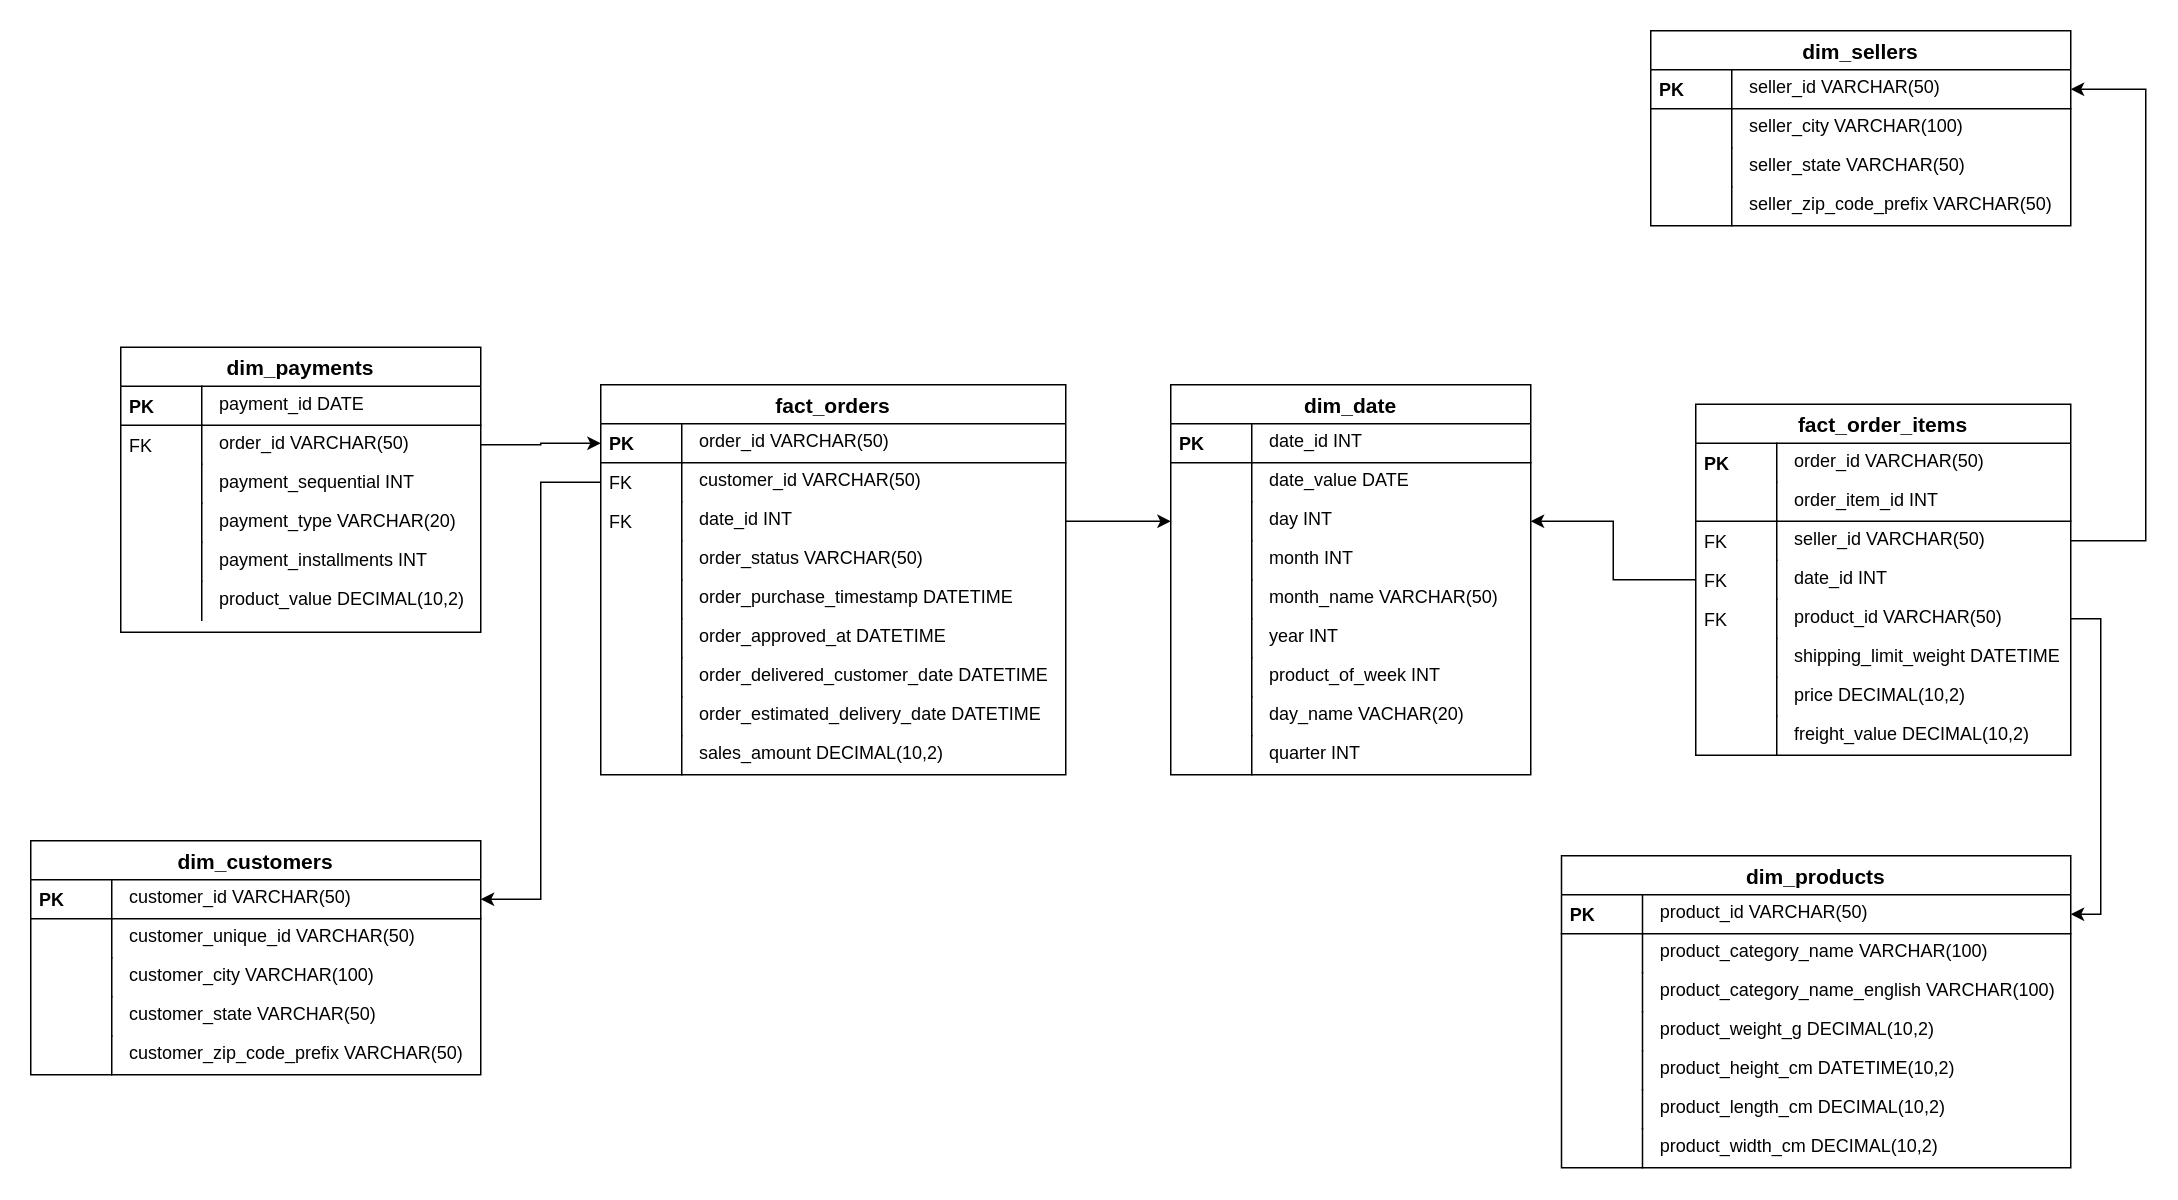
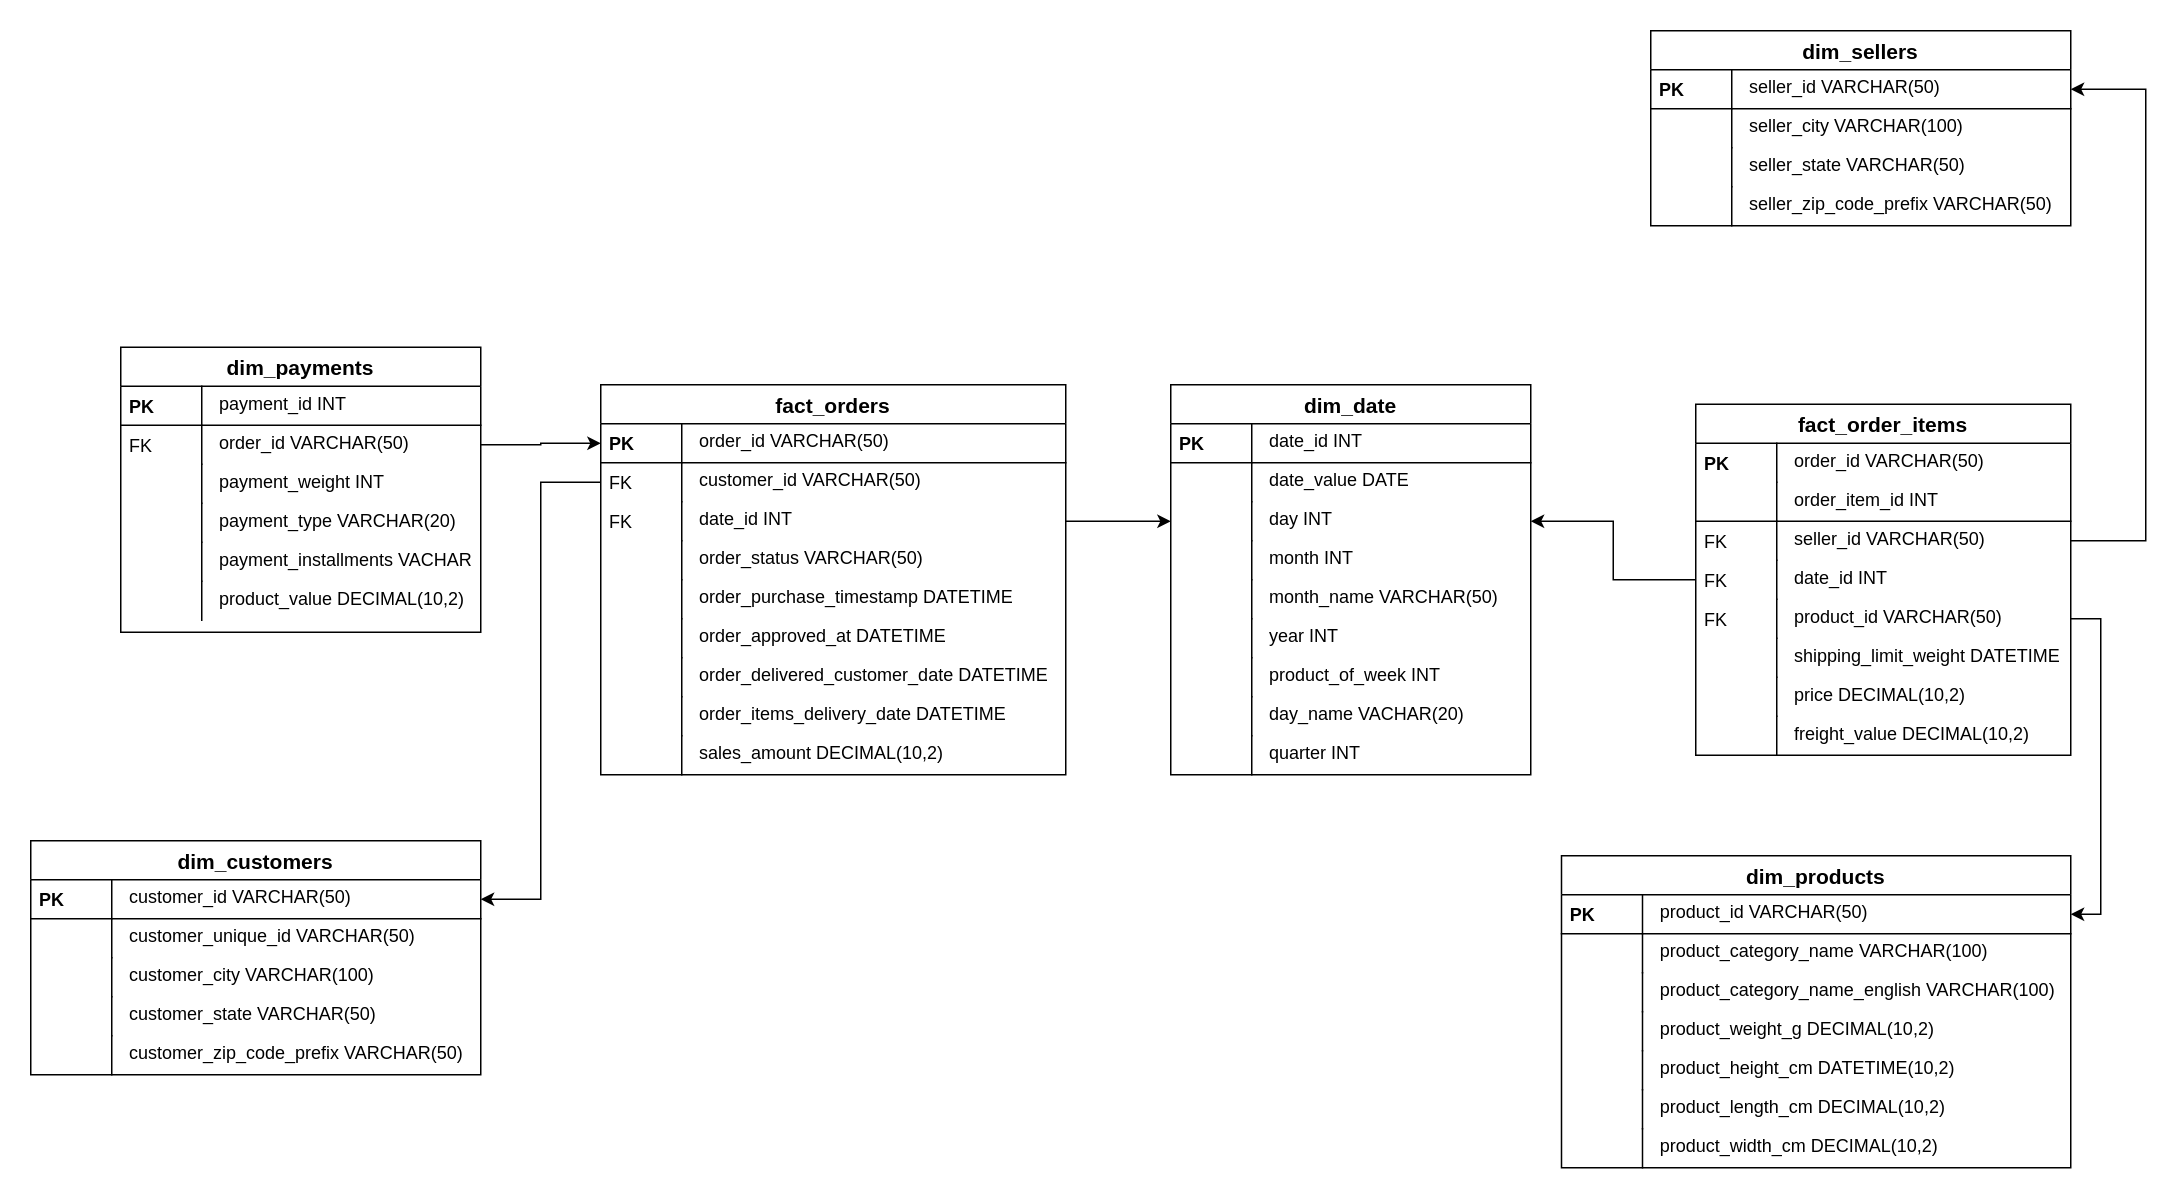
- <mxCell id="38" value="payment_id DATE" style="shape=partialRectangle;top=0;left=0;right=0;bottom=1;align=left;verticalAlign=top;spacingTop=-2;fillColor=none;spacingLeft=64;spacingRight=4;overflow=hidden;rotatable=0;points=[[0,0.5],[1,0.5]];portConstraint=eastwest;dropTarget=0;labelBorderColor=none;" vertex="1" parent="37"><mxGeometry y="26" width="240" height="26" as="geometry" /></mxCell>
+ <mxCell id="38" value="payment_id INT" style="shape=partialRectangle;top=0;left=0;right=0;bottom=1;align=left;verticalAlign=top;spacingTop=-2;fillColor=none;spacingLeft=64;spacingRight=4;overflow=hidden;rotatable=0;points=[[0,0.5],[1,0.5]];portConstraint=eastwest;dropTarget=0;labelBorderColor=none;" vertex="1" parent="37"><mxGeometry y="26" width="240" height="26" as="geometry" /></mxCell>
- <mxCell id="42" value="payment_sequential INT" style="shape=partialRectangle;top=0;left=0;right=0;bottom=0;align=left;verticalAlign=top;spacingTop=-2;fillColor=none;spacingLeft=64;spacingRight=4;overflow=hidden;rotatable=0;points=[[0,0.5],[1,0.5]];portConstraint=eastwest;dropTarget=0;" vertex="1" parent="37"><mxGeometry y="78" width="240" height="26" as="geometry" /></mxCell>
+ <mxCell id="42" value="payment_weight INT" style="shape=partialRectangle;top=0;left=0;right=0;bottom=0;align=left;verticalAlign=top;spacingTop=-2;fillColor=none;spacingLeft=64;spacingRight=4;overflow=hidden;rotatable=0;points=[[0,0.5],[1,0.5]];portConstraint=eastwest;dropTarget=0;" vertex="1" parent="37"><mxGeometry y="78" width="240" height="26" as="geometry" /></mxCell>
- <mxCell id="46" value="payment_installments INT" style="shape=partialRectangle;top=0;left=0;right=0;bottom=0;align=left;verticalAlign=top;spacingTop=-2;fillColor=none;spacingLeft=64;spacingRight=4;overflow=hidden;rotatable=0;points=[[0,0.5],[1,0.5]];portConstraint=eastwest;dropTarget=0;" vertex="1" parent="37"><mxGeometry y="130" width="240" height="26" as="geometry" /></mxCell>
+ <mxCell id="46" value="payment_installments VACHAR" style="shape=partialRectangle;top=0;left=0;right=0;bottom=0;align=left;verticalAlign=top;spacingTop=-2;fillColor=none;spacingLeft=64;spacingRight=4;overflow=hidden;rotatable=0;points=[[0,0.5],[1,0.5]];portConstraint=eastwest;dropTarget=0;" vertex="1" parent="37"><mxGeometry y="130" width="240" height="26" as="geometry" /></mxCell>
- <mxCell id="65" value="order_estimated_delivery_date DATETIME" style="shape=partialRectangle;top=0;left=0;right=0;bottom=0;align=left;verticalAlign=top;spacingTop=-2;fillColor=none;spacingLeft=64;spacingRight=4;overflow=hidden;rotatable=0;points=[[0,0.5],[1,0.5]];portConstraint=eastwest;dropTarget=0;" vertex="1" parent="50"><mxGeometry y="208" width="310" height="26" as="geometry" /></mxCell>
+ <mxCell id="65" value="order_items_delivery_date DATETIME" style="shape=partialRectangle;top=0;left=0;right=0;bottom=0;align=left;verticalAlign=top;spacingTop=-2;fillColor=none;spacingLeft=64;spacingRight=4;overflow=hidden;rotatable=0;points=[[0,0.5],[1,0.5]];portConstraint=eastwest;dropTarget=0;" vertex="1" parent="50"><mxGeometry y="208" width="310" height="26" as="geometry" /></mxCell>
